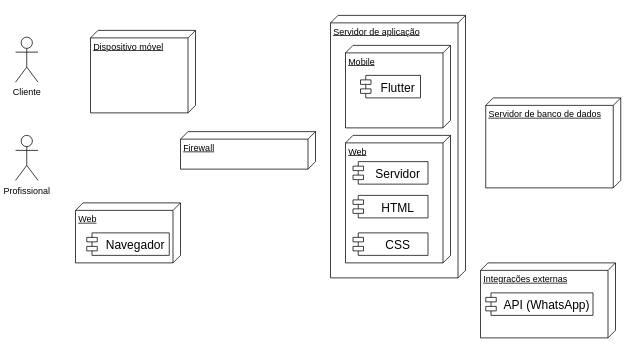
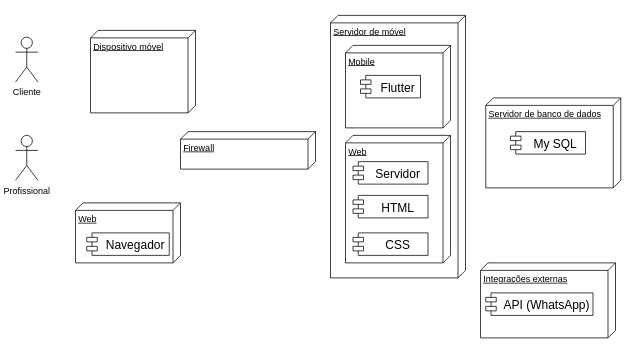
- <mxCell id="2" value="Servidor de aplicação" style="verticalAlign=top;align=left;spacingTop=8;spacingLeft=2;spacingRight=12;shape=cube;size=10;direction=south;fontStyle=4;html=1;whiteSpace=wrap;" vertex="1" parent="1"><mxGeometry x="440" y="20" width="180" height="350" as="geometry" /></mxCell>
+ <mxCell id="2" value="Servidor de móvel" style="verticalAlign=top;align=left;spacingTop=8;spacingLeft=2;spacingRight=12;shape=cube;size=10;direction=south;fontStyle=4;html=1;whiteSpace=wrap;" vertex="1" parent="1"><mxGeometry x="440" y="20" width="180" height="350" as="geometry" /></mxCell>
+ <mxCell id="12" value="My SQL" style="shape=module;align=left;spacingLeft=20;align=center;verticalAlign=top;whiteSpace=wrap;html=1;fontSize=16;jettyWidth=14;jettyHeight=6;" vertex="1" parent="1"><mxGeometry x="680" y="175" width="100" height="30" as="geometry" /></mxCell>
